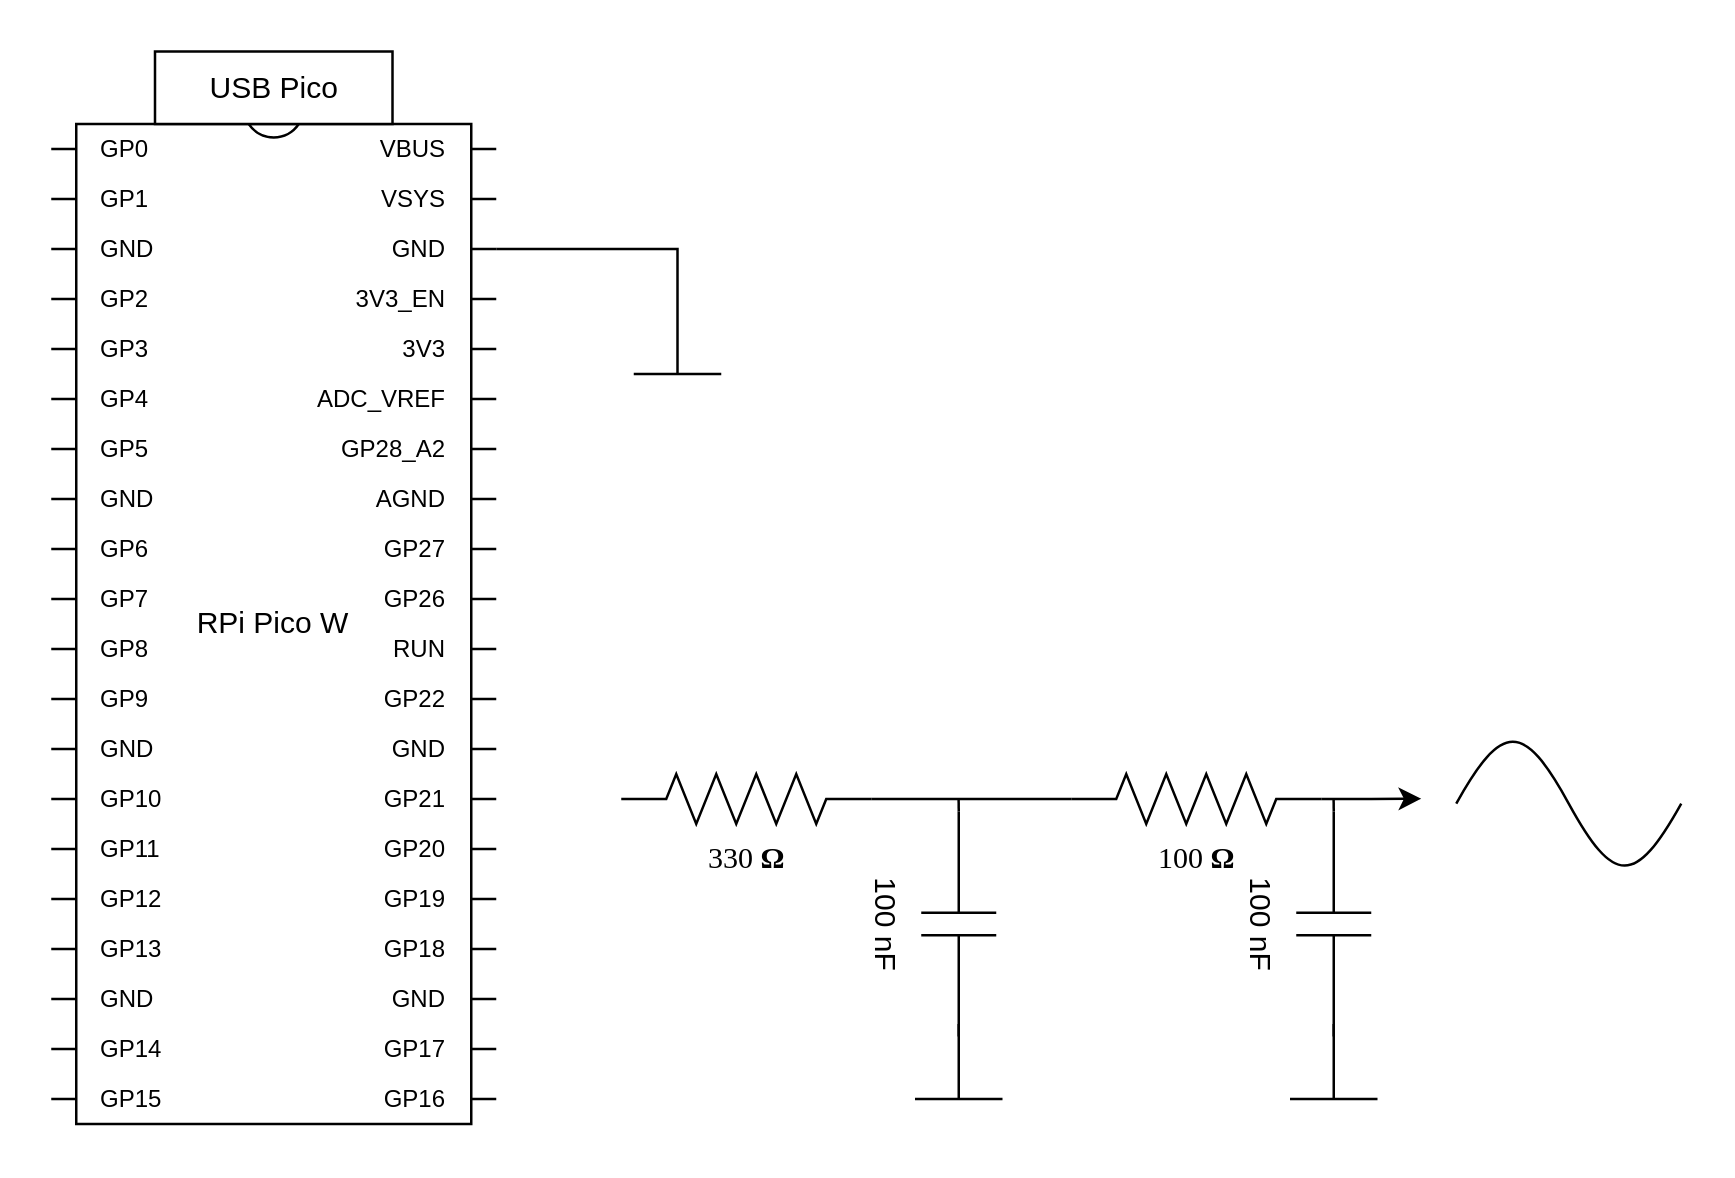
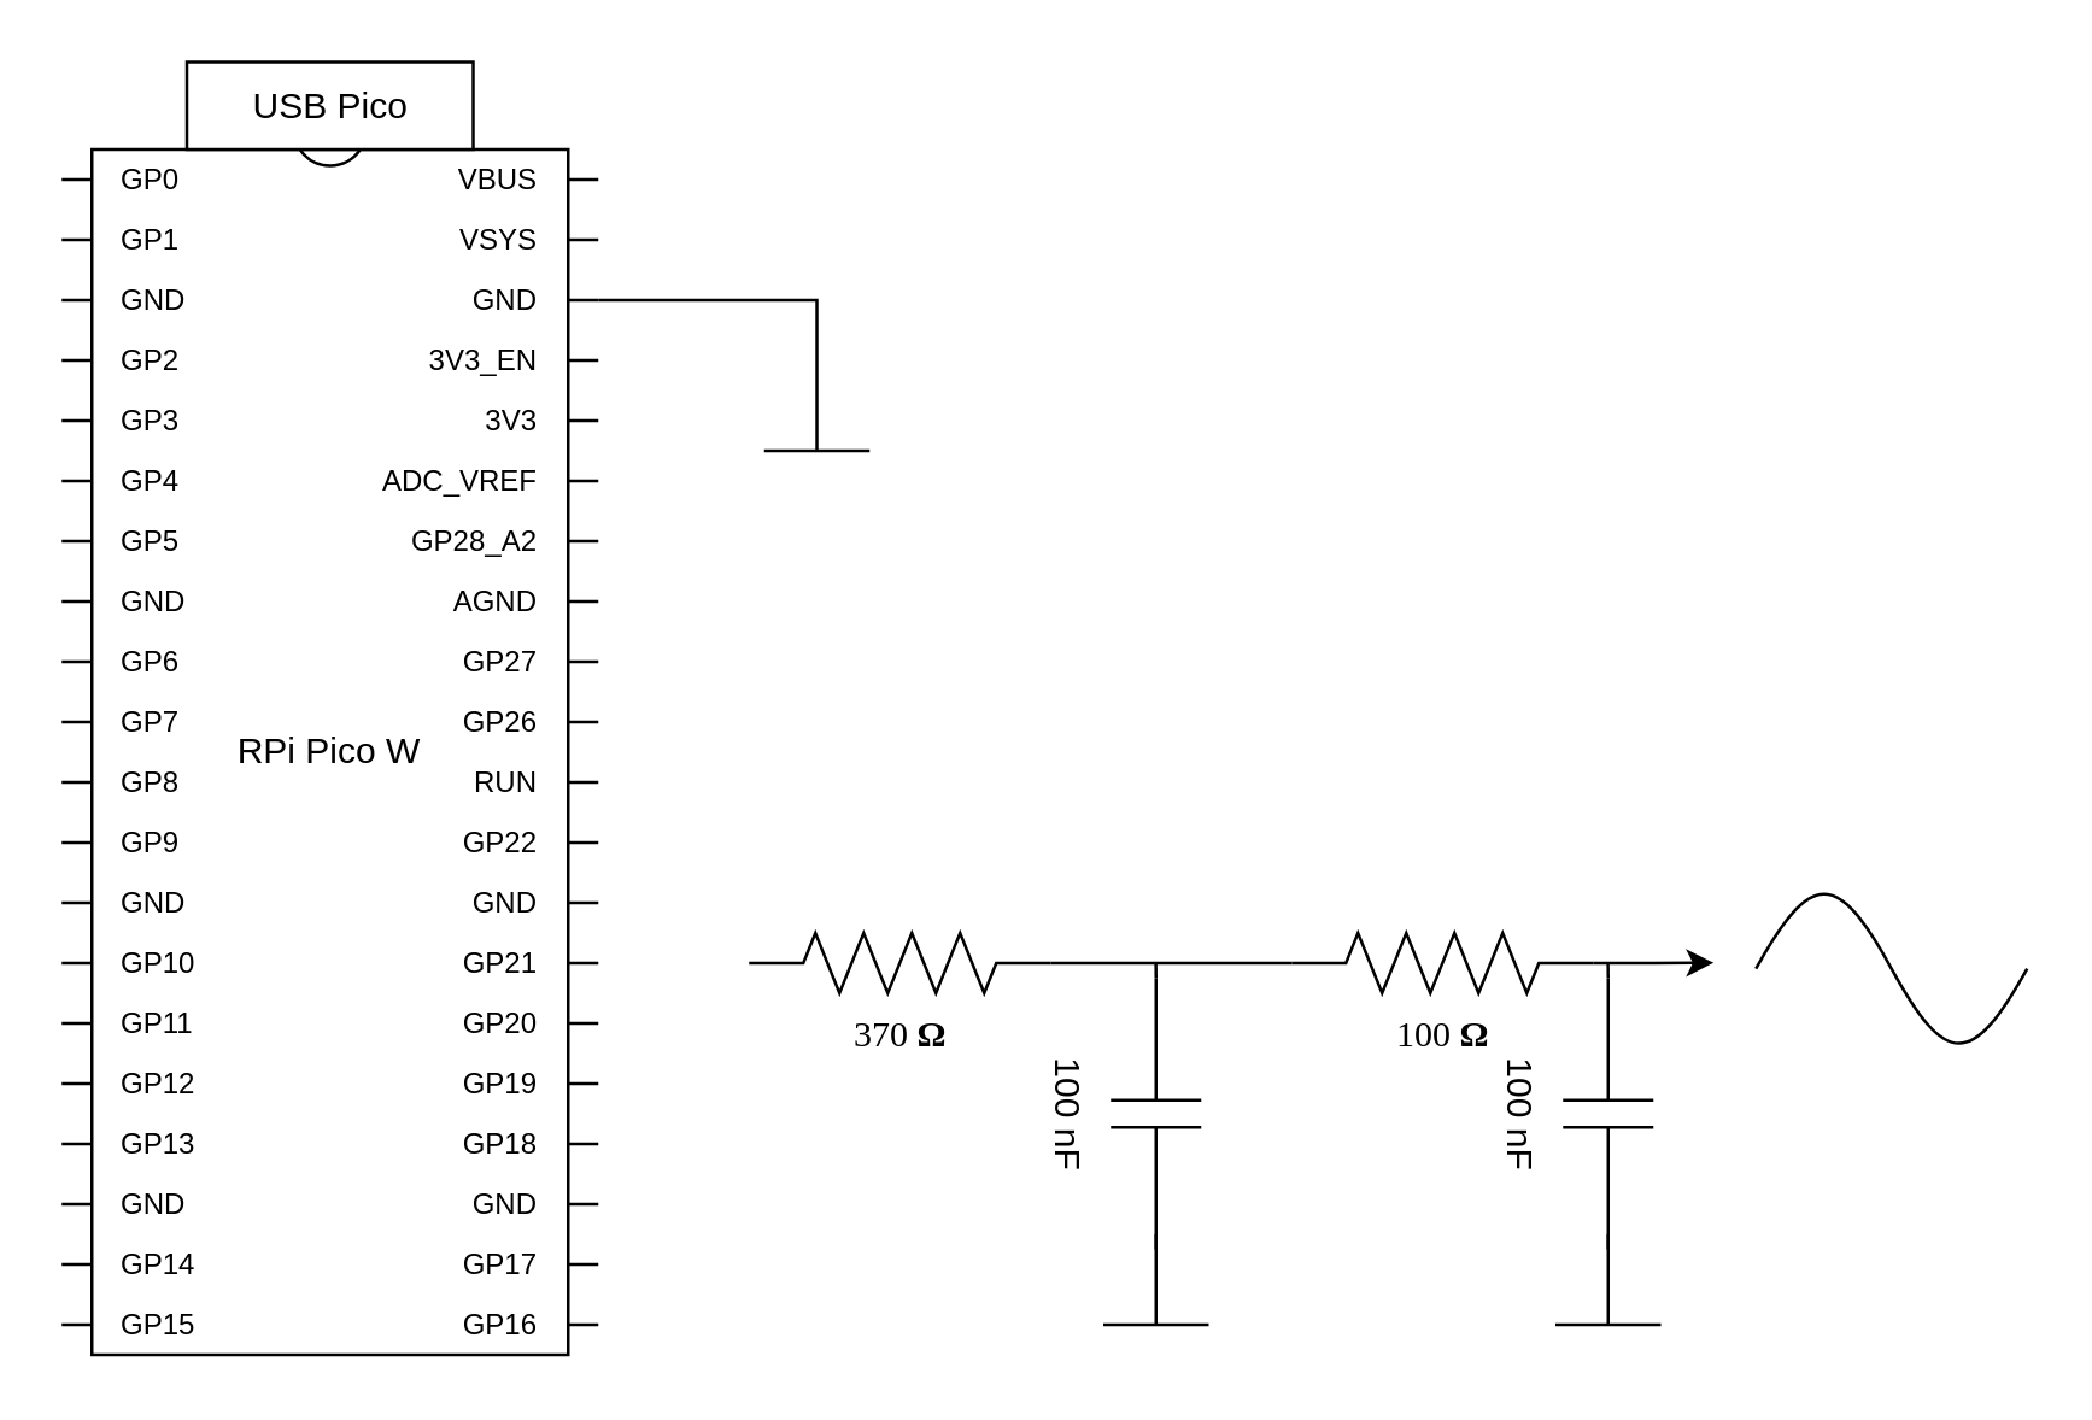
- <mxCell id="4" value="330&amp;nbsp;&lt;b&gt;Ω&lt;/b&gt;" style="verticalLabelPosition=bottom;shadow=0;dashed=0;align=center;html=1;verticalAlign=top;strokeWidth=1;shape=mxgraph.electrical.resistors.resistor_2;rounded=1;comic=0;labelBackgroundColor=none;fontFamily=Verdana;fontSize=12" vertex="1" parent="1"><mxGeometry x="248" y="309" width="100" height="20" as="geometry" /></mxCell>
+ <mxCell id="4" value="370&amp;nbsp;&lt;b&gt;Ω&lt;/b&gt;" style="verticalLabelPosition=bottom;shadow=0;dashed=0;align=center;html=1;verticalAlign=top;strokeWidth=1;shape=mxgraph.electrical.resistors.resistor_2;rounded=1;comic=0;labelBackgroundColor=none;fontFamily=Verdana;fontSize=12" vertex="1" parent="1"><mxGeometry x="248" y="309" width="100" height="20" as="geometry" /></mxCell>
